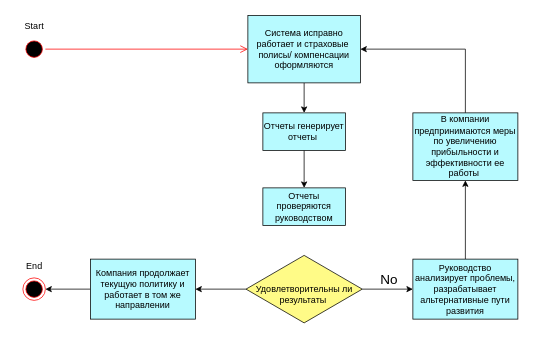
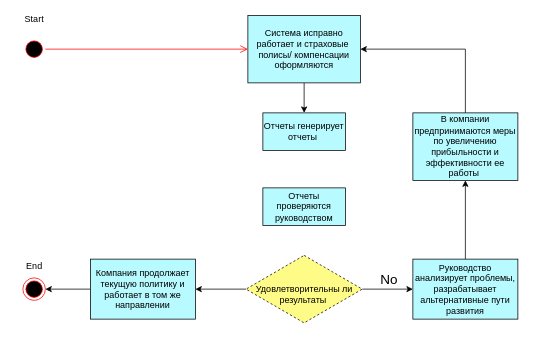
- <mxCell id="6" value="Start" style="text;html=1;align=center;verticalAlign=middle;resizable=0;points=[];autosize=1;strokeColor=none;fillColor=none;" vertex="1" parent="1"><mxGeometry y="20" width="50" height="30" as="geometry" x="20" /></mxCell>
+ <mxCell id="6" value="Start" style="text;html=1;align=center;verticalAlign=middle;resizable=0;points=[];autosize=1;strokeColor=none;fillColor=none;" vertex="1" parent="1"><mxGeometry x="20" y="10" width="50" height="30" as="geometry" /></mxCell>
- <mxCell id="7" value="" style="edgeStyle=orthogonalEdgeStyle;rounded=0;orthogonalLoop=1;jettySize=auto;html=1;" edge="1" parent="1" source="8" target="9"><mxGeometry relative="1" as="geometry" /></mxCell>
- <mxCell id="12" value="&lt;div&gt;&lt;br&gt;&lt;/div&gt;Удовлетворительны ли результаты&amp;nbsp;" style="rhombus;whiteSpace=wrap;html=1;fillColor=#FFFB87;" vertex="1" parent="1"><mxGeometry x="327.5" y="340" width="155" height="90" as="geometry" /></mxCell>
+ <mxCell id="12" value="&lt;div&gt;&lt;br&gt;&lt;/div&gt;Удовлетворительны ли результаты&amp;nbsp;" style="rhombus;whiteSpace=wrap;html=1;fillColor=#FFFB87;dashed=1;" vertex="1" parent="1"><mxGeometry x="327.5" y="340" width="155" height="90" as="geometry" /></mxCell>
